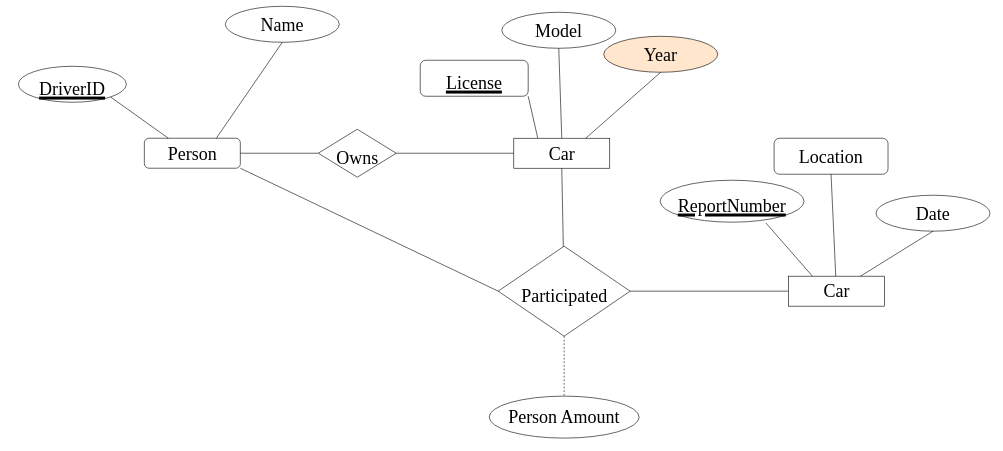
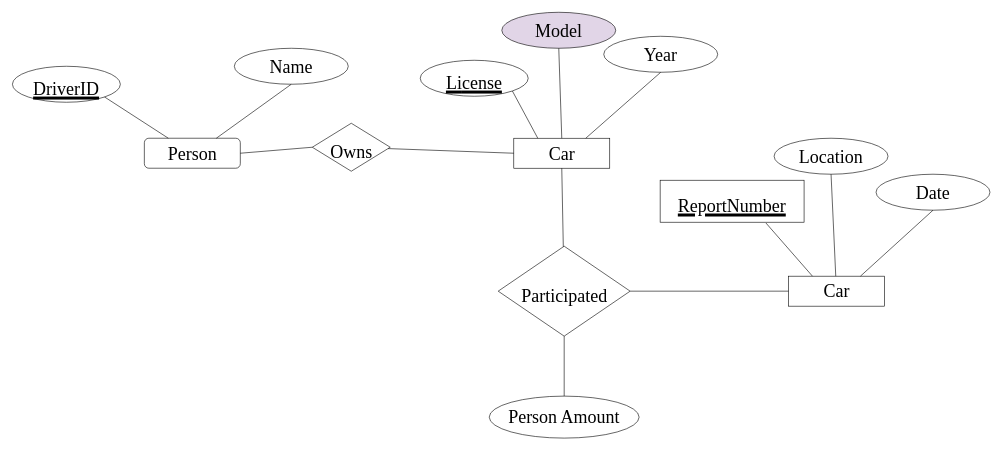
- <mxCell id="4" value="Name" style="ellipse;whiteSpace=wrap;html=1;align=center;fontFamily=Times New Roman;fontSize=30;" vertex="1" parent="1"><mxGeometry x="375" y="10" width="190" height="60" as="geometry" /></mxCell>
+ <mxCell id="4" value="Name" style="ellipse;whiteSpace=wrap;html=1;align=center;fontFamily=Times New Roman;fontSize=30;" vertex="1" parent="1"><mxGeometry x="390" y="80" width="190" height="60" as="geometry" /></mxCell>
- <mxCell id="13" value="Model" style="ellipse;whiteSpace=wrap;html=1;align=center;fontFamily=Times New Roman;fontSize=30;" vertex="1" parent="1"><mxGeometry x="836" y="20" width="190" height="60" as="geometry" /></mxCell>
+ <mxCell id="13" value="Model" style="ellipse;whiteSpace=wrap;html=1;align=center;fontFamily=Times New Roman;fontSize=30;fillColor=#e1d5e7;" vertex="1" parent="1"><mxGeometry x="836" y="20" width="190" height="60" as="geometry" /></mxCell>
- <mxCell id="14" value="Year" style="ellipse;whiteSpace=wrap;html=1;align=center;fontFamily=Times New Roman;fontSize=30;fillColor=#ffe6cc;" vertex="1" parent="1"><mxGeometry x="1006" y="60" width="190" height="60" as="geometry" /></mxCell>
+ <mxCell id="14" value="Year" style="ellipse;whiteSpace=wrap;html=1;align=center;fontFamily=Times New Roman;fontSize=30;" vertex="1" parent="1"><mxGeometry x="1006" y="60" width="190" height="60" as="geometry" /></mxCell>
- <mxCell id="12" value="&lt;font style=&quot;font-size: 30px&quot;&gt;Li&lt;/font&gt;&lt;font style=&quot;font-size: 30px&quot;&gt;cense&lt;/font&gt;" style="whiteSpace=wrap;html=1;align=center;fontStyle=4;fontFamily=Times New Roman;fontSize=50;rounded=1;" vertex="1" parent="1"><mxGeometry x="700" y="100" width="180" height="60" as="geometry" /></mxCell>
+ <mxCell id="12" value="&lt;font style=&quot;font-size: 30px&quot;&gt;Li&lt;/font&gt;&lt;font style=&quot;font-size: 30px&quot;&gt;cense&lt;/font&gt;" style="ellipse;whiteSpace=wrap;html=1;align=center;fontStyle=4;fontFamily=Times New Roman;fontSize=50;" vertex="1" parent="1"><mxGeometry x="700" y="100" width="180" height="60" as="geometry" /></mxCell>
- <mxCell id="3" value="&lt;font style=&quot;font-size: 30px&quot;&gt;DriverID&lt;/font&gt;" style="ellipse;whiteSpace=wrap;html=1;align=center;fontStyle=4;fontFamily=Times New Roman;fontSize=50;" vertex="1" parent="1"><mxGeometry x="30" y="110" width="180" height="60" as="geometry" /></mxCell>
+ <mxCell id="3" value="&lt;font style=&quot;font-size: 30px&quot;&gt;DriverID&lt;/font&gt;" style="ellipse;whiteSpace=wrap;html=1;align=center;fontStyle=4;fontFamily=Times New Roman;fontSize=50;" vertex="1" parent="1"><mxGeometry x="20" y="110" width="180" height="60" as="geometry" /></mxCell>
- <mxCell id="2" value="&lt;font style=&quot;font-size: 30px&quot;&gt;Owns&lt;/font&gt;" style="shape=rhombus;html=1;dashed=0;whitespace=wrap;perimeter=rhombusPerimeter;fontFamily=Times New Roman;fontSize=50;" vertex="1" parent="1"><mxGeometry x="530" y="215" width="130" height="80" as="geometry" /></mxCell>
+ <mxCell id="2" value="&lt;font style=&quot;font-size: 30px&quot;&gt;Owns&lt;/font&gt;" style="shape=rhombus;html=1;dashed=0;whitespace=wrap;perimeter=rhombusPerimeter;fontFamily=Times New Roman;fontSize=50;" vertex="1" parent="1"><mxGeometry x="520" y="205" width="130" height="80" as="geometry" /></mxCell>
- <mxCell id="7" value="Location" style="whiteSpace=wrap;html=1;align=center;fontFamily=Times New Roman;fontSize=30;rounded=1;" vertex="1" parent="1"><mxGeometry x="1290" y="230" width="190" height="60" as="geometry" /></mxCell>
+ <mxCell id="7" value="Location" style="ellipse;whiteSpace=wrap;html=1;align=center;fontFamily=Times New Roman;fontSize=30;" vertex="1" parent="1"><mxGeometry x="1290" y="230" width="190" height="60" as="geometry" /></mxCell>
- <mxCell id="6" value="&lt;font style=&quot;font-size: 30px&quot;&gt;ReportNumber&lt;/font&gt;" style="ellipse;whiteSpace=wrap;html=1;align=center;fontStyle=4;fontFamily=Times New Roman;fontSize=50;" vertex="1" parent="1"><mxGeometry x="1100" y="300" width="240" height="70" as="geometry" /></mxCell>
+ <mxCell id="6" value="&lt;font style=&quot;font-size: 30px&quot;&gt;ReportNumber&lt;/font&gt;" style="whiteSpace=wrap;html=1;align=center;fontStyle=4;fontFamily=Times New Roman;fontSize=50;rounded=0;" vertex="1" parent="1"><mxGeometry x="1100" y="300" width="240" height="70" as="geometry" /></mxCell>
- <mxCell id="8" value="Date" style="ellipse;whiteSpace=wrap;html=1;align=center;fontFamily=Times New Roman;fontSize=30;" vertex="1" parent="1"><mxGeometry x="1460" y="325" width="190" height="60" as="geometry" /></mxCell>
+ <mxCell id="8" value="Date" style="ellipse;whiteSpace=wrap;html=1;align=center;fontFamily=Times New Roman;fontSize=30;" vertex="1" parent="1"><mxGeometry x="1460" y="290" width="190" height="60" as="geometry" /></mxCell>
- <mxCell id="28" value="" style="endArrow=none;html=1;rounded=0;fontFamily=Times New Roman;fontSize=30;exitX=1;exitY=1;exitDx=0;exitDy=0;entryX=0;entryY=0.5;entryDx=0;entryDy=0;" edge="1" parent="1" source="5" target="10"><mxGeometry relative="1" as="geometry"><mxPoint x="530" y="410" as="sourcePoint" /><mxPoint x="690" y="410" as="targetPoint" /></mxGeometry></mxCell>
- <mxCell id="22" value="" style="endArrow=none;html=1;rounded=0;fontFamily=Times New Roman;fontSize=30;entryX=0.5;entryY=0;entryDx=0;entryDy=0;dashed=1;" edge="1" parent="1" source="10" target="11"><mxGeometry relative="1" as="geometry"><mxPoint x="590" y="410" as="sourcePoint" /><mxPoint x="750" y="410" as="targetPoint" /></mxGeometry></mxCell>
+ <mxCell id="22" value="" style="endArrow=none;html=1;rounded=0;fontFamily=Times New Roman;fontSize=30;entryX=0.5;entryY=0;entryDx=0;entryDy=0;" edge="1" parent="1" source="10" target="11"><mxGeometry relative="1" as="geometry"><mxPoint x="590" y="410" as="sourcePoint" /><mxPoint x="750" y="410" as="targetPoint" /></mxGeometry></mxCell>
